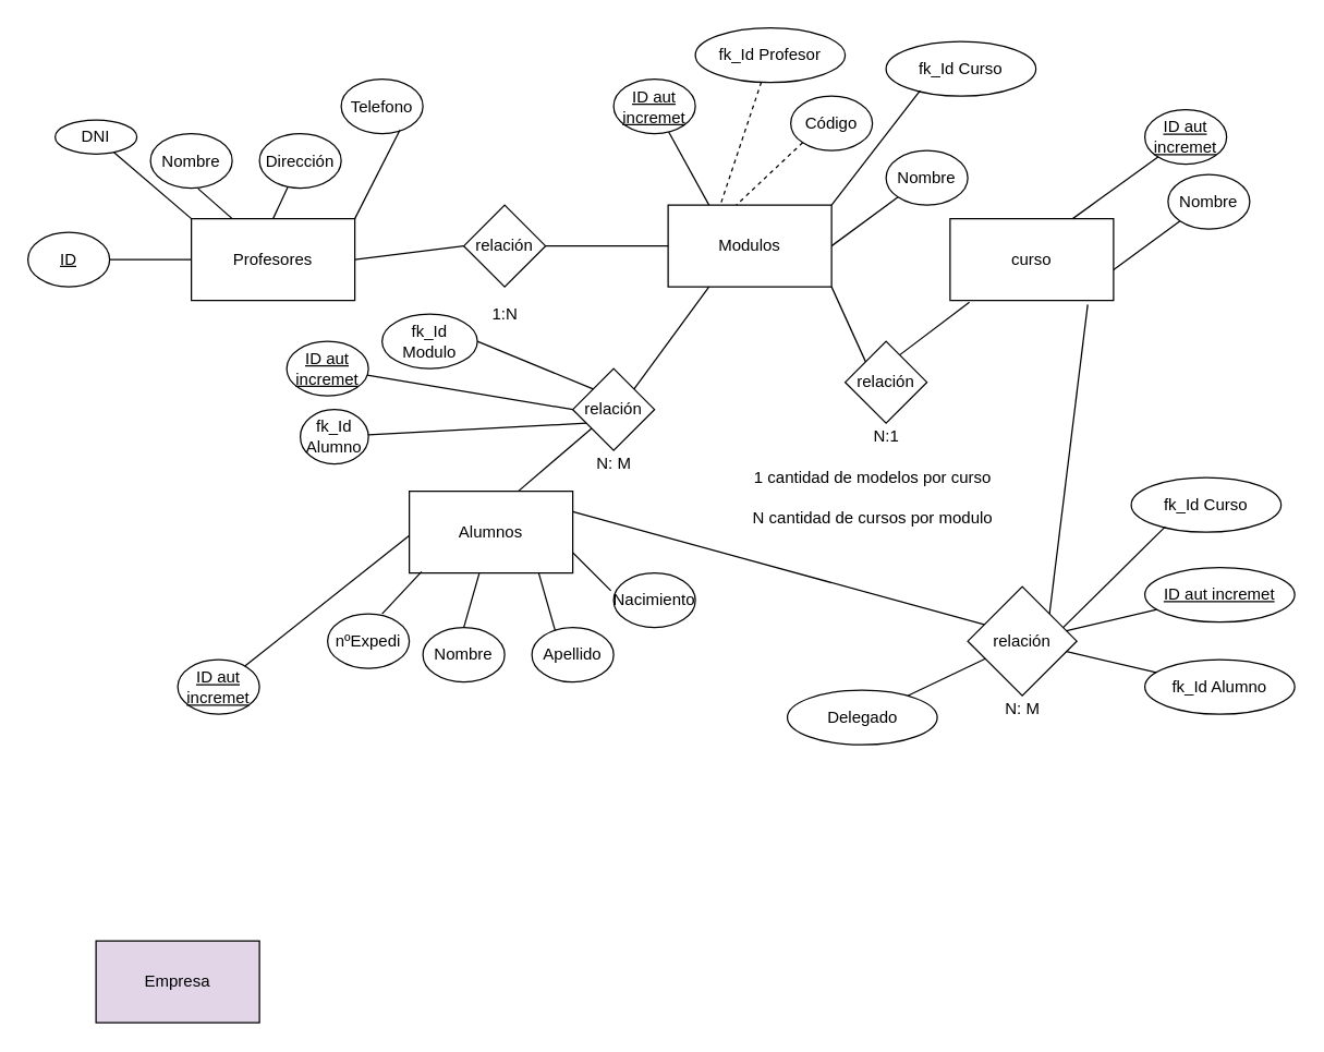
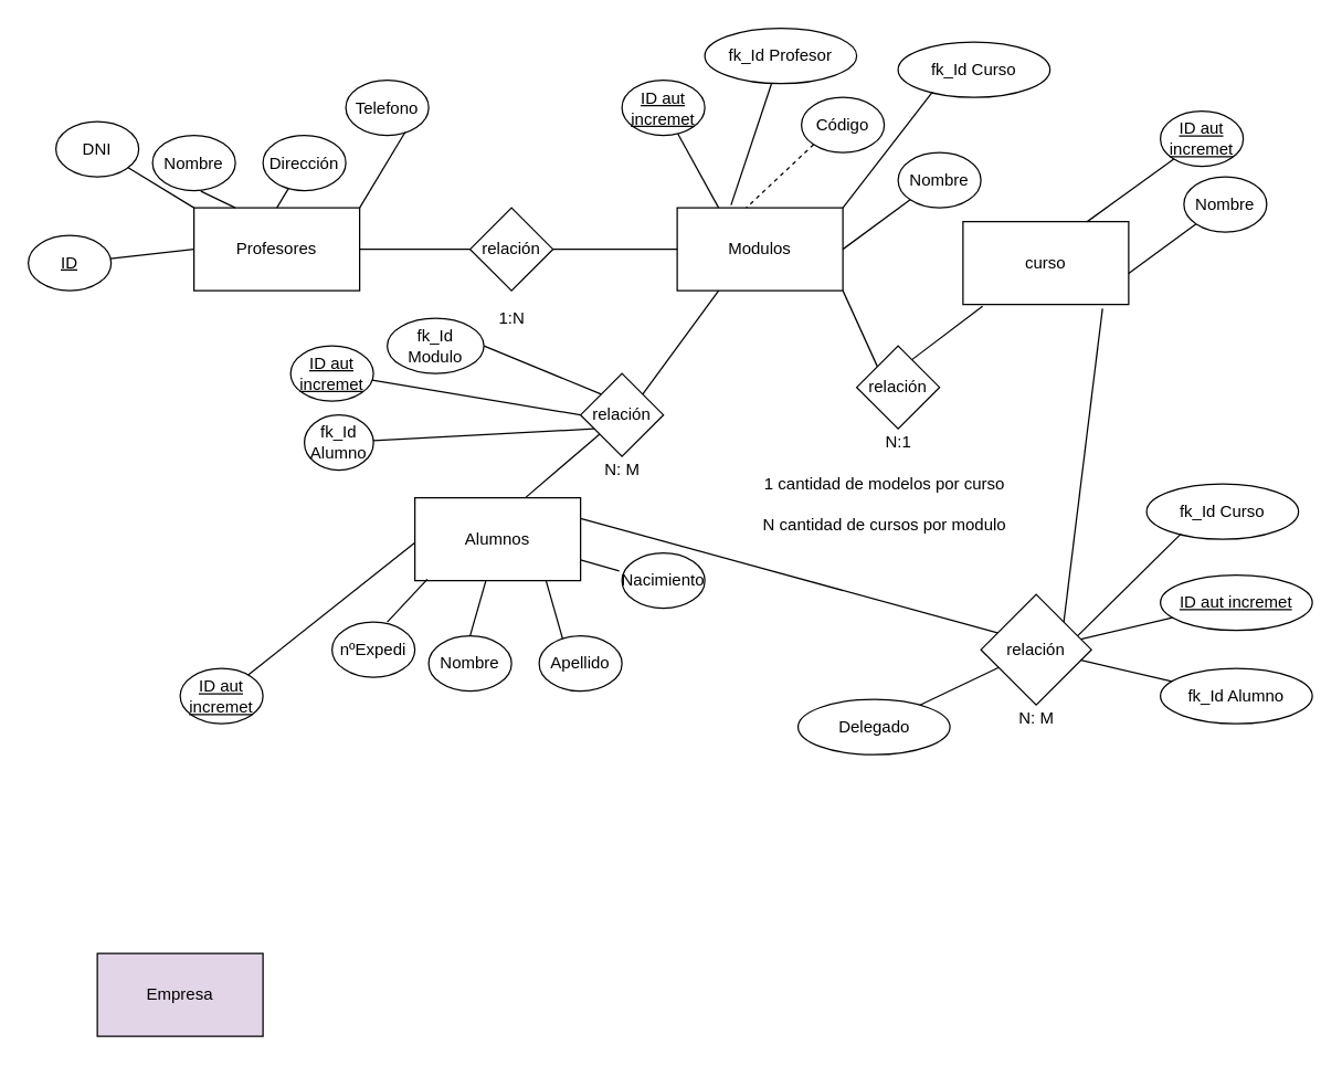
- <mxCell id="23" value="DNI" style="ellipse;whiteSpace=wrap;html=1;" parent="1" vertex="1"><mxGeometry x="40" y="87.5" width="60" height="25" as="geometry" /></mxCell>
+ <mxCell id="23" value="DNI" style="ellipse;whiteSpace=wrap;html=1;" parent="1" vertex="1"><mxGeometry x="40" y="87.5" width="60" height="40" as="geometry" /></mxCell>
- <mxCell id="55" value="" style="endArrow=none;html=1;rounded=0;exitX=0.325;exitY=-0.033;exitDx=0;exitDy=0;exitPerimeter=0;dashed=1;" parent="1" source="3" target="54" edge="1"><mxGeometry width="50" height="50" relative="1" as="geometry"><mxPoint x="480" y="350" as="sourcePoint" /><mxPoint x="530" y="300" as="targetPoint" /></mxGeometry></mxCell>
+ <mxCell id="55" value="" style="endArrow=none;html=1;rounded=0;exitX=0.325;exitY=-0.033;exitDx=0;exitDy=0;exitPerimeter=0;" parent="1" source="3" target="54" edge="1"><mxGeometry width="50" height="50" relative="1" as="geometry"><mxPoint x="480" y="350" as="sourcePoint" /><mxPoint x="530" y="300" as="targetPoint" /></mxGeometry></mxCell>
- <mxCell id="2" value="Profesores" style="rounded=0;whiteSpace=wrap;html=1;" parent="1" vertex="1"><mxGeometry x="140" y="160" width="120" height="60" as="geometry" /></mxCell>
+ <mxCell id="2" value="Profesores" style="rounded=0;whiteSpace=wrap;html=1;" parent="1" vertex="1"><mxGeometry x="140" y="150" width="120" height="60" as="geometry" /></mxCell>
- <mxCell id="14" value="Nacimiento" style="ellipse;whiteSpace=wrap;html=1;" parent="1" vertex="1"><mxGeometry x="450" y="420" width="60" height="40" as="geometry" /></mxCell>
+ <mxCell id="14" value="Nacimiento" style="ellipse;whiteSpace=wrap;html=1;" parent="1" vertex="1"><mxGeometry x="450" y="400" width="60" height="40" as="geometry" /></mxCell>
